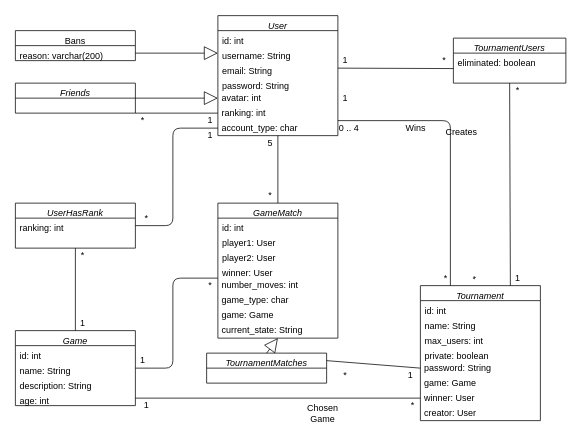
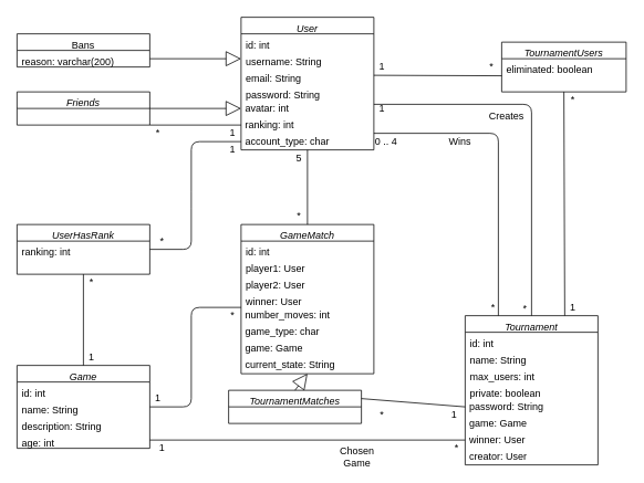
+ <mxCell id="62" value="" style="endArrow=none;html=1;entryX=1;entryY=0.25;entryDx=0;entryDy=0;exitX=0.5;exitY=0;exitDx=0;exitDy=0;" parent="1" source="27" target="7" edge="1"><mxGeometry width="50" height="50" relative="1" as="geometry"><mxPoint x="530" y="330" as="sourcePoint" /><mxPoint x="580" y="280" as="targetPoint" /><Array as="points"><mxPoint x="640" y="125" /></Array></mxGeometry></mxCell>
- <mxCell id="69" value="Creates" style="text;html=1;strokeColor=none;fillColor=none;align=center;verticalAlign=middle;whiteSpace=wrap;rounded=0;" parent="1" vertex="1"><mxGeometry x="595" y="165" width="40" height="20" as="geometry" /></mxCell>
+ <mxCell id="69" value="Creates" style="text;html=1;strokeColor=none;fillColor=none;align=center;verticalAlign=middle;whiteSpace=wrap;rounded=0;" parent="1" vertex="1"><mxGeometry x="590" y="130" width="40" height="20" as="geometry" /></mxCell>
